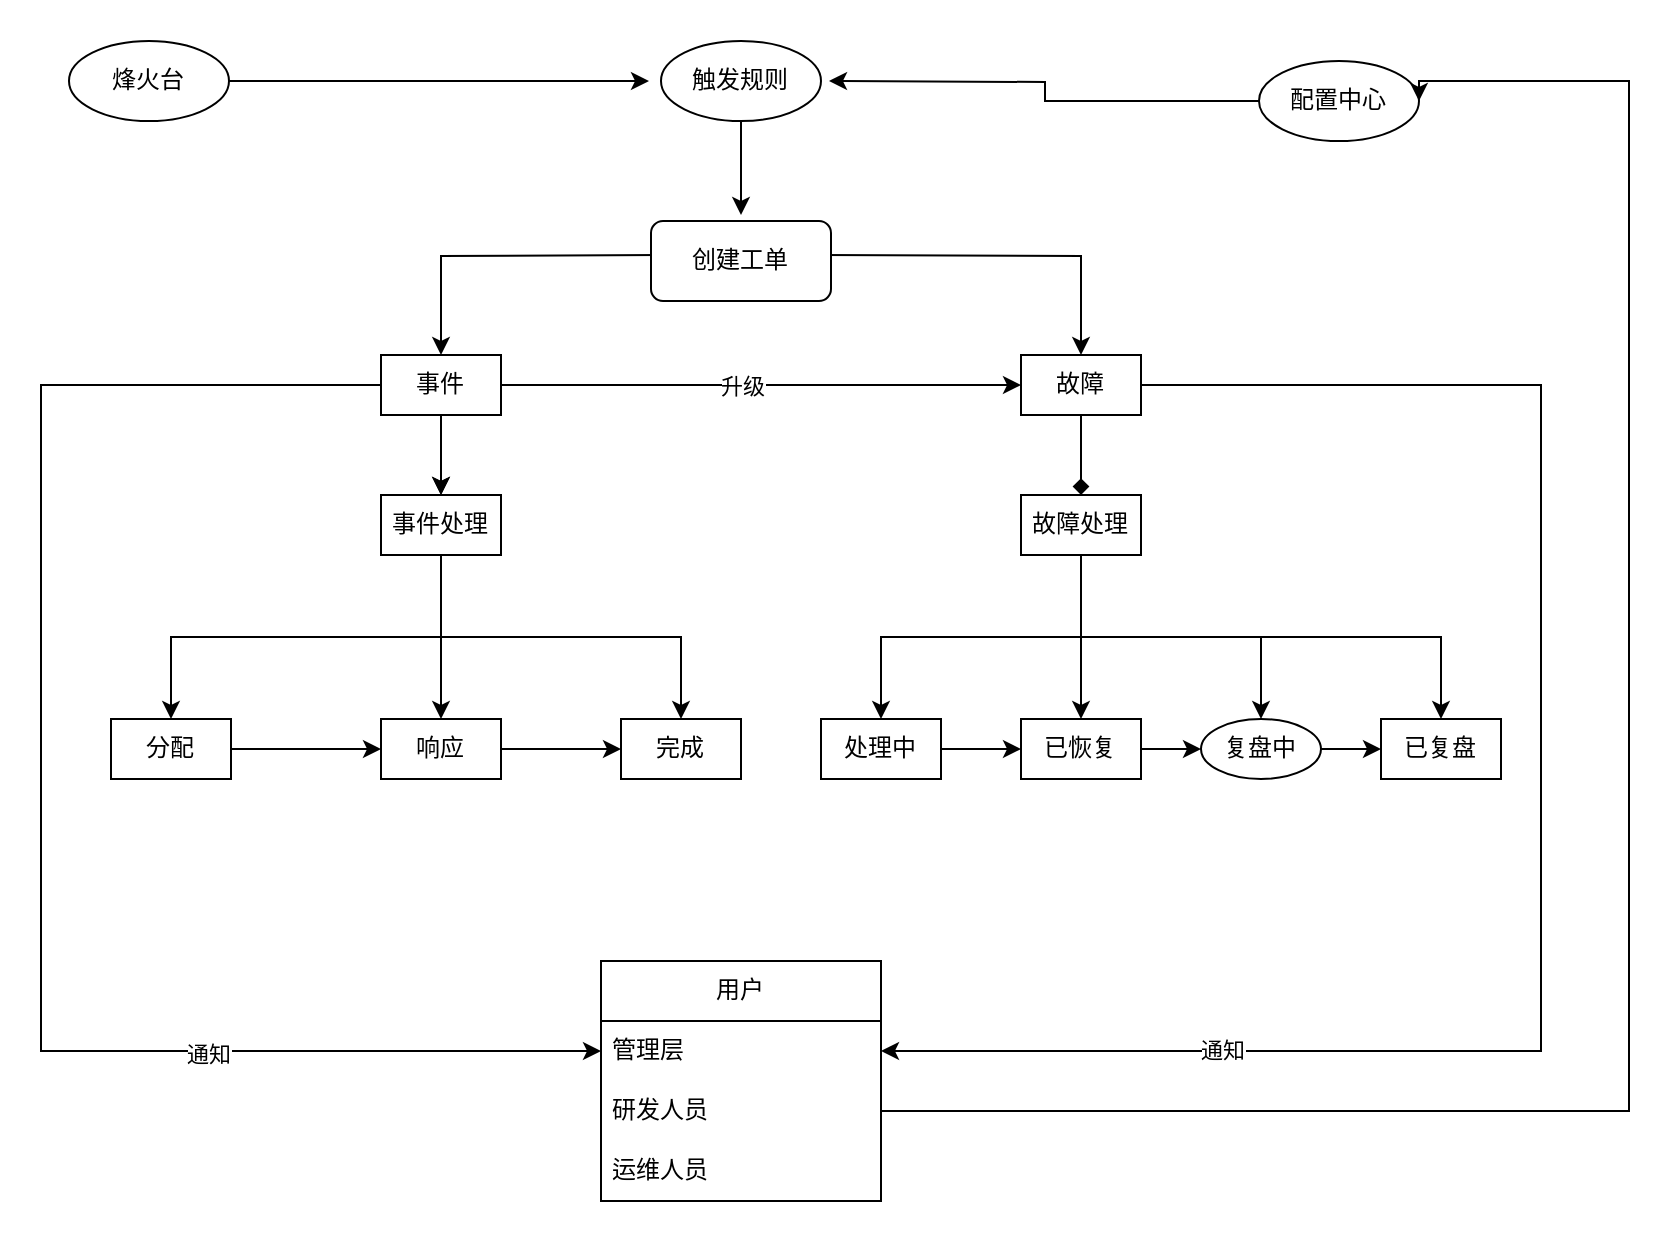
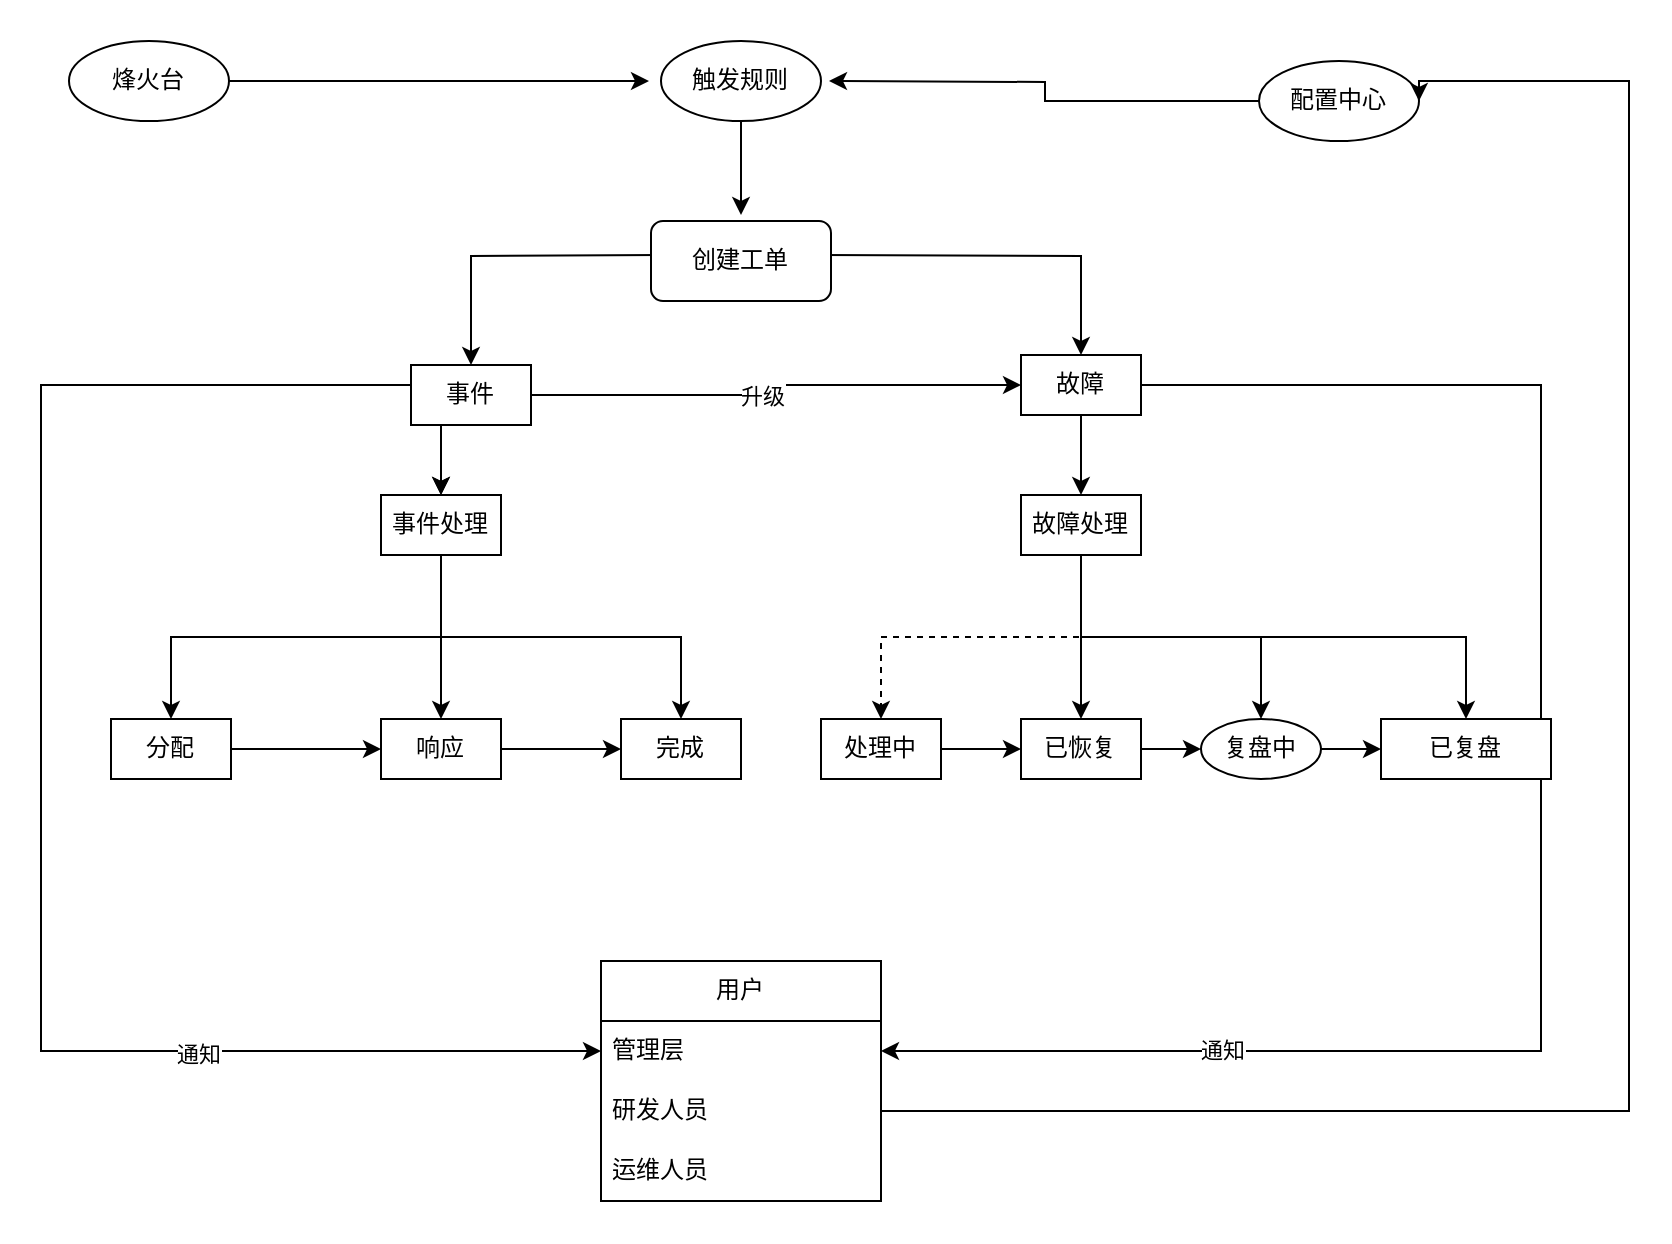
- <mxCell id="8" value="事件" style="rounded=0;whiteSpace=wrap;html=1;" parent="1" vertex="1"><mxGeometry x="190" y="177" width="60" height="30" as="geometry" /></mxCell>
+ <mxCell id="8" value="事件" style="rounded=0;whiteSpace=wrap;html=1;" parent="1" vertex="1"><mxGeometry x="205" y="182" width="60" height="30" as="geometry" /></mxCell>
- <mxCell id="9" style="edgeStyle=orthogonalEdgeStyle;rounded=0;orthogonalLoop=1;jettySize=auto;html=1;exitX=0.5;exitY=1;exitDx=0;exitDy=0;entryX=0.5;entryY=0;entryDx=0;entryDy=0;endArrow=diamond;" parent="1" source="12" target="41" edge="1"><mxGeometry relative="1" as="geometry" /></mxCell>
+ <mxCell id="9" style="edgeStyle=orthogonalEdgeStyle;rounded=0;orthogonalLoop=1;jettySize=auto;html=1;exitX=0.5;exitY=1;exitDx=0;exitDy=0;entryX=0.5;entryY=0;entryDx=0;entryDy=0;" parent="1" source="12" target="41" edge="1"><mxGeometry relative="1" as="geometry" /></mxCell>
- <mxCell id="38" style="edgeStyle=orthogonalEdgeStyle;rounded=0;orthogonalLoop=1;jettySize=auto;html=1;exitX=0.5;exitY=1;exitDx=0;exitDy=0;entryX=0.5;entryY=0;entryDx=0;entryDy=0;" parent="1" source="41" target="19" edge="1"><mxGeometry relative="1" as="geometry" /></mxCell>
+ <mxCell id="38" style="edgeStyle=orthogonalEdgeStyle;rounded=0;orthogonalLoop=1;jettySize=auto;html=1;exitX=0.5;exitY=1;exitDx=0;exitDy=0;entryX=0.5;entryY=0;entryDx=0;entryDy=0;dashed=1;" parent="1" source="41" target="19" edge="1"><mxGeometry relative="1" as="geometry" /></mxCell>
- <mxCell id="24" value="已复盘" style="rounded=0;whiteSpace=wrap;html=1;" parent="1" vertex="1"><mxGeometry x="690" y="359" width="60" height="30" as="geometry" /></mxCell>
+ <mxCell id="24" value="已复盘" style="rounded=0;whiteSpace=wrap;html=1;" parent="1" vertex="1"><mxGeometry x="690" y="359" width="85" height="30" as="geometry" /></mxCell>
